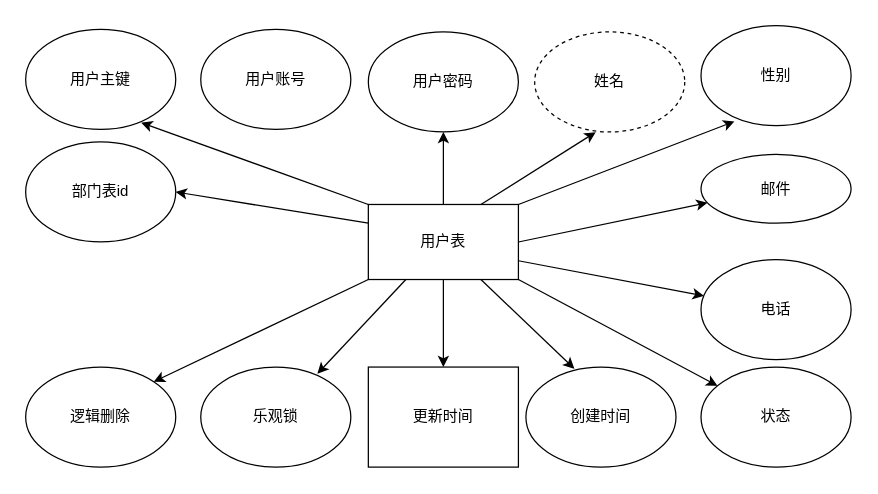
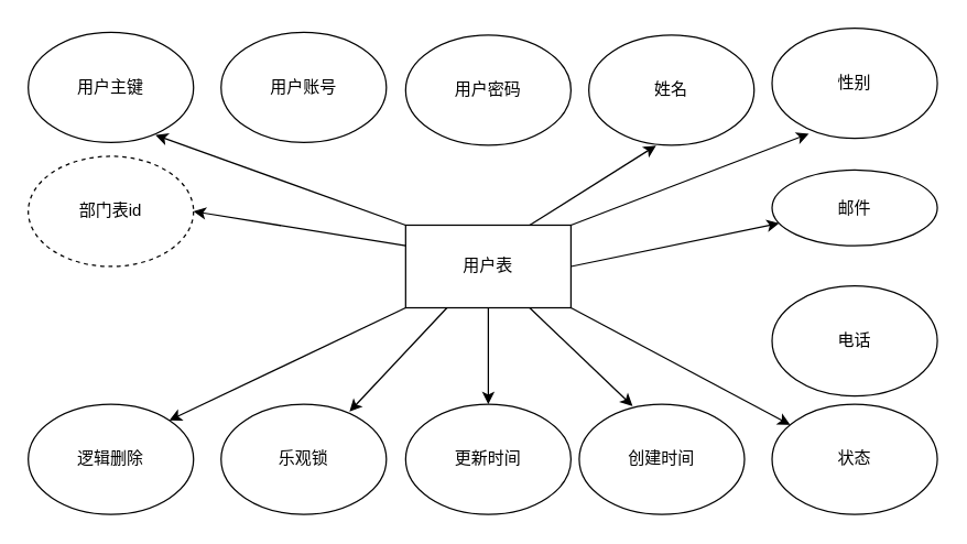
- <mxCell id="18" value="姓名" style="ellipse;whiteSpace=wrap;html=1;strokeColor=#000000;gradientColor=#ffffff;fillColor=none;fontColor=#000000;dashed=1;" parent="1" vertex="1"><mxGeometry x="427" y="25" width="120" height="80" as="geometry" /></mxCell>
+ <mxCell id="18" value="姓名" style="ellipse;whiteSpace=wrap;html=1;strokeColor=#000000;gradientColor=#ffffff;fillColor=none;fontColor=#000000;" parent="1" vertex="1"><mxGeometry x="427" y="25" width="120" height="80" as="geometry" /></mxCell>
- <mxCell id="3" style="edgeStyle=none;html=1;exitX=0.5;exitY=0;exitDx=0;exitDy=0;entryX=0.5;entryY=1;entryDx=0;entryDy=0;strokeColor=#000000;" parent="1" source="14" target="17" edge="1"><mxGeometry relative="1" as="geometry" /></mxCell>
- <mxCell id="27" value="部门表id" style="ellipse;whiteSpace=wrap;html=1;strokeColor=#000000;fillColor=none;fontColor=#000000;" parent="1" vertex="1"><mxGeometry x="20" y="113" width="120" height="80" as="geometry" /></mxCell>
+ <mxCell id="27" value="部门表id" style="ellipse;whiteSpace=wrap;html=1;strokeColor=#000000;fillColor=none;fontColor=#000000;dashed=1;" parent="1" vertex="1"><mxGeometry x="20" y="113" width="120" height="80" as="geometry" /></mxCell>
- <mxCell id="12" style="edgeStyle=none;html=1;exitX=1;exitY=0.75;exitDx=0;exitDy=0;strokeColor=#000000;" parent="1" source="14" target="21" edge="1"><mxGeometry relative="1" as="geometry" /></mxCell>
- <mxCell id="24" value="更新时间" style="whiteSpace=wrap;html=1;strokeColor=#000000;fillColor=none;fontColor=#000000;rounded=0;" parent="1" vertex="1"><mxGeometry x="294" y="293" width="120" height="80" as="geometry" /></mxCell>
+ <mxCell id="24" value="更新时间" style="ellipse;whiteSpace=wrap;html=1;strokeColor=#000000;fillColor=none;fontColor=#000000;" parent="1" vertex="1"><mxGeometry x="294" y="293" width="120" height="80" as="geometry" /></mxCell>
